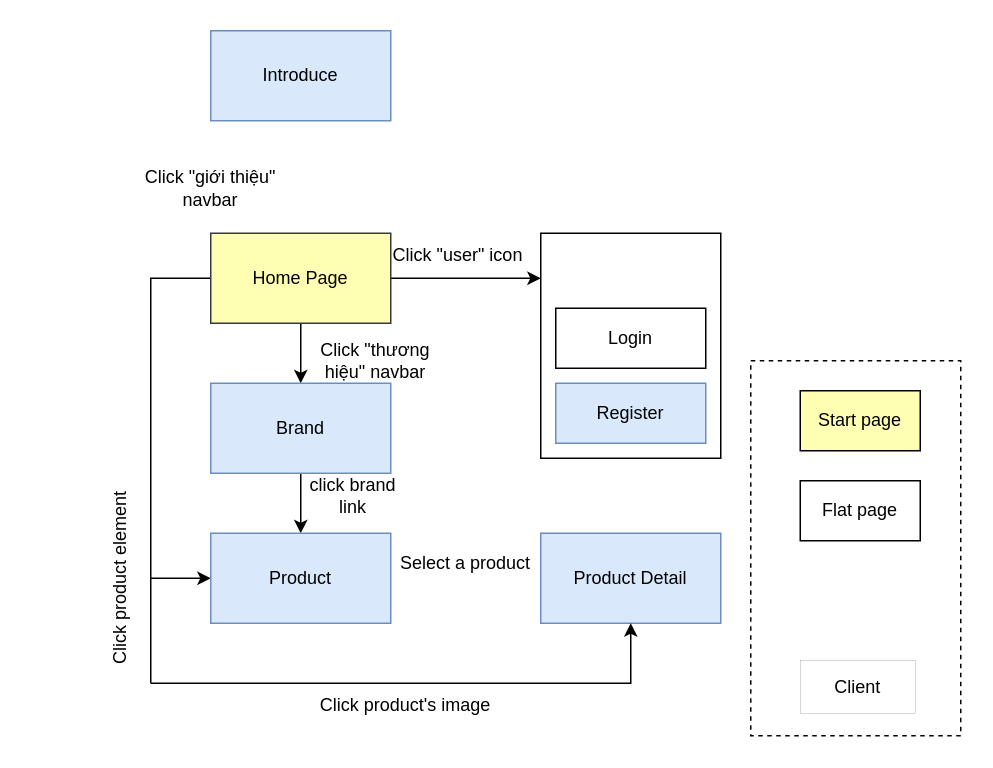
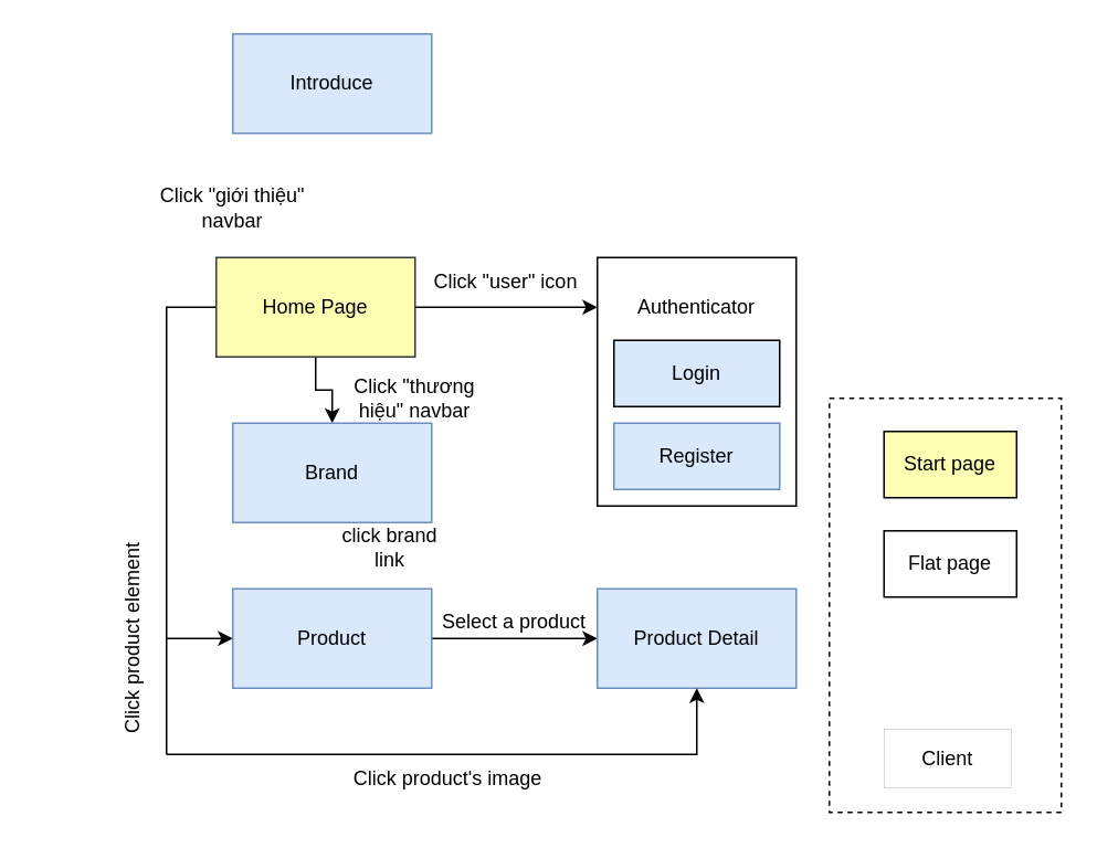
- <mxCell id="9" value="Home Page" style="rounded=0;whiteSpace=wrap;html=1;fillColor=#FFFFB3;strokeColor=#36393d;" vertex="1" parent="1"><mxGeometry x="140" y="155" width="120" height="60" as="geometry" /></mxCell>
+ <mxCell id="9" value="Home Page" style="rounded=0;whiteSpace=wrap;html=1;fillColor=#FFFFB3;strokeColor=#36393d;" vertex="1" parent="1"><mxGeometry x="130" y="155" width="120" height="60" as="geometry" /></mxCell>
+ <mxCell id="21" value="Authenticator" style="text;html=1;strokeColor=none;fillColor=none;align=center;verticalAlign=middle;whiteSpace=wrap;rounded=0;" vertex="1" parent="1"><mxGeometry x="390" y="170" width="60" height="30" as="geometry" /></mxCell>
- <mxCell id="19" value="Login" style="rounded=0;whiteSpace=wrap;html=1;" vertex="1" parent="1"><mxGeometry x="370" y="205" width="100" height="40" as="geometry" /></mxCell>
+ <mxCell id="19" value="Login" style="rounded=0;whiteSpace=wrap;html=1;fillColor=#dae8fc;" vertex="1" parent="1"><mxGeometry x="370" y="205" width="100" height="40" as="geometry" /></mxCell>
- <mxCell id="10" value="" style="edgeStyle=orthogonalEdgeStyle;rounded=0;orthogonalLoop=1;jettySize=auto;html=1;" edge="1" parent="1" source="11" target="13"><mxGeometry relative="1" as="geometry" /></mxCell>
+ <mxCell id="12" style="edgeStyle=orthogonalEdgeStyle;rounded=0;orthogonalLoop=1;jettySize=auto;html=1;entryX=0;entryY=0.5;entryDx=0;entryDy=0;" edge="1" parent="1" source="13" target="16"><mxGeometry relative="1" as="geometry"><mxPoint x="350" y="415" as="targetPoint" /></mxGeometry></mxCell>
